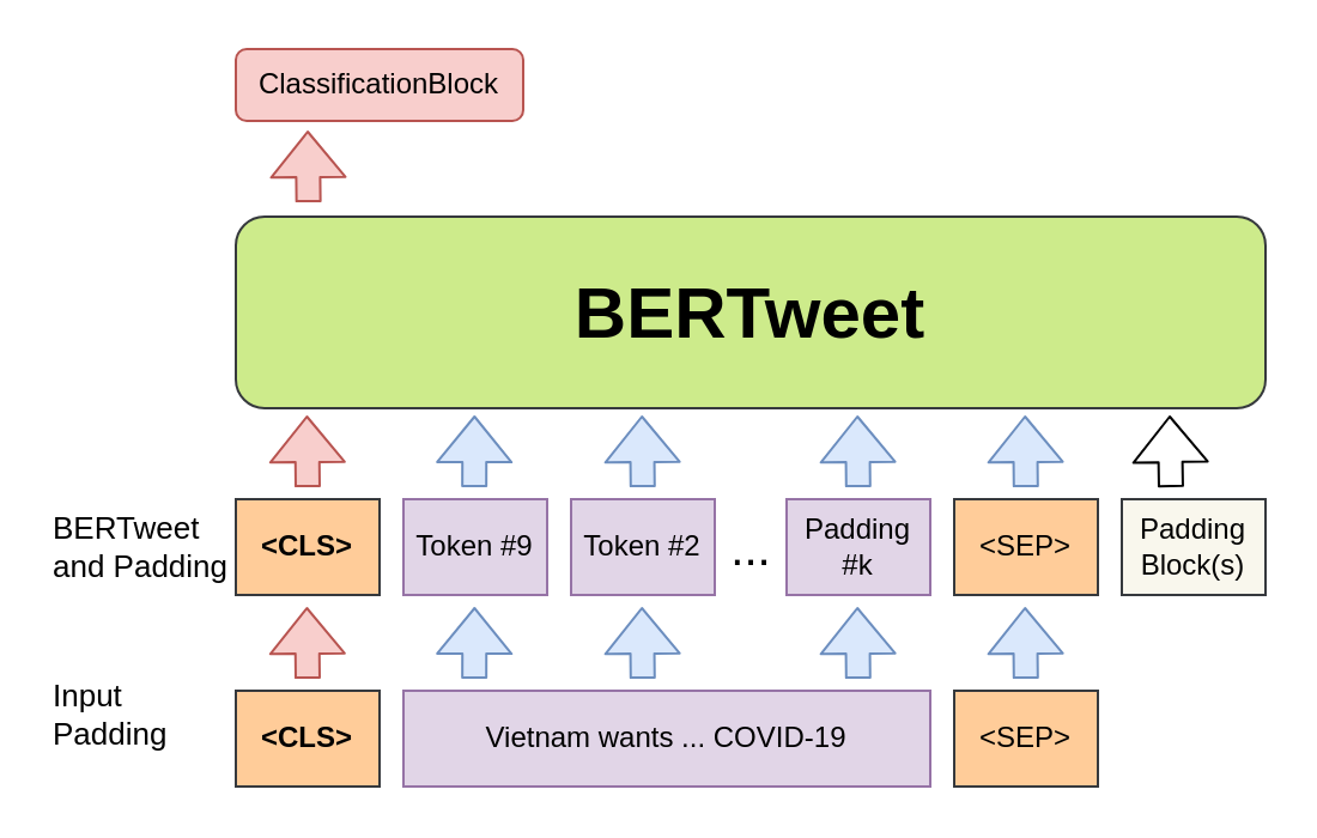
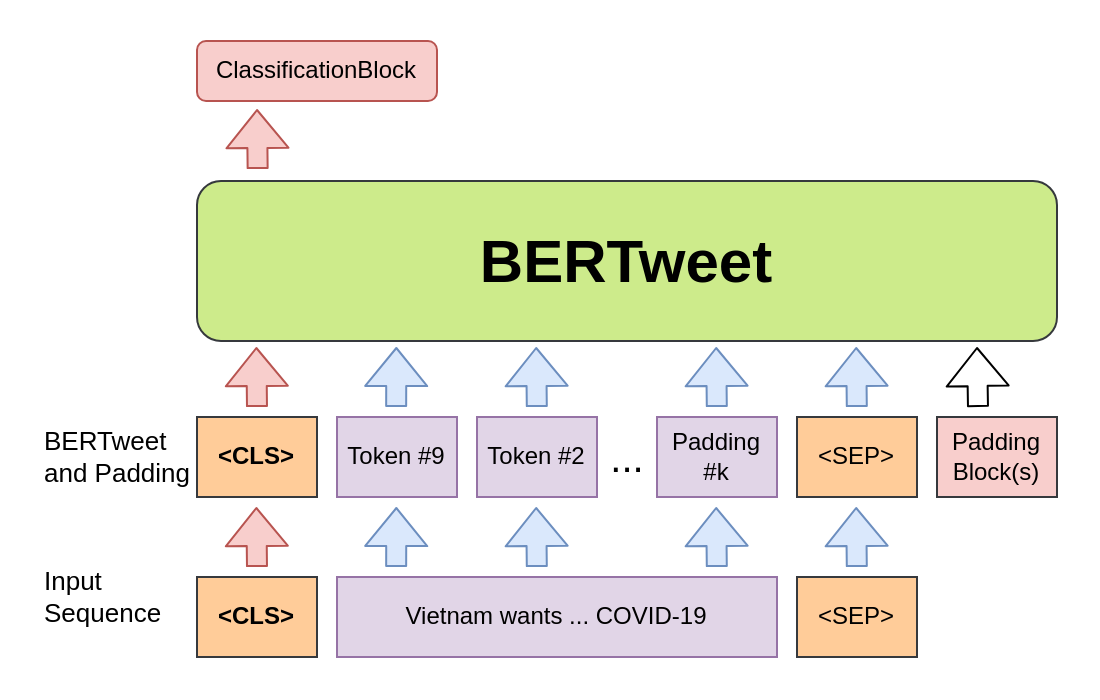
- <mxCell id="26" value="Padding Block(s)" style="rounded=0;whiteSpace=wrap;html=1;fillColor=#f9f7ed;strokeColor=#36393d;" parent="1" vertex="1"><mxGeometry x="468" y="208" width="60" height="40" as="geometry" /></mxCell>
+ <mxCell id="26" value="Padding Block(s)" style="rounded=0;whiteSpace=wrap;html=1;fillColor=#f8cecc;strokeColor=#36393d;" parent="1" vertex="1"><mxGeometry x="468" y="208" width="60" height="40" as="geometry" /></mxCell>
- <mxCell id="10" value="Input&lt;br style=&quot;font-size: 13px;&quot;&gt;Padding" style="text;html=1;strokeColor=none;fillColor=none;align=left;verticalAlign=middle;whiteSpace=wrap;rounded=0;dashed=1;dashPattern=1 1;fontSize=13;fontStyle=0" parent="1" vertex="1"><mxGeometry x="20" y="288" width="110" height="20" as="geometry" /></mxCell>
+ <mxCell id="10" value="Input&lt;br style=&quot;font-size: 13px;&quot;&gt;Sequence" style="text;html=1;strokeColor=none;fillColor=none;align=left;verticalAlign=middle;whiteSpace=wrap;rounded=0;dashed=1;dashPattern=1 1;fontSize=13;fontStyle=0" parent="1" vertex="1"><mxGeometry x="20" y="288" width="110" height="20" as="geometry" /></mxCell>
